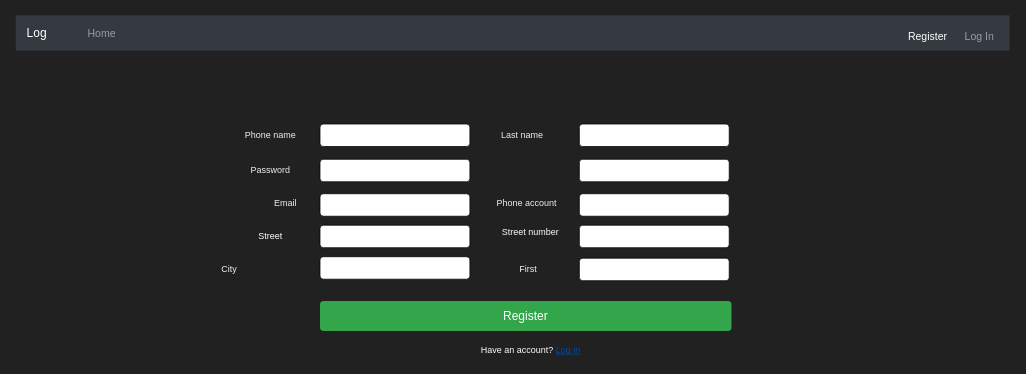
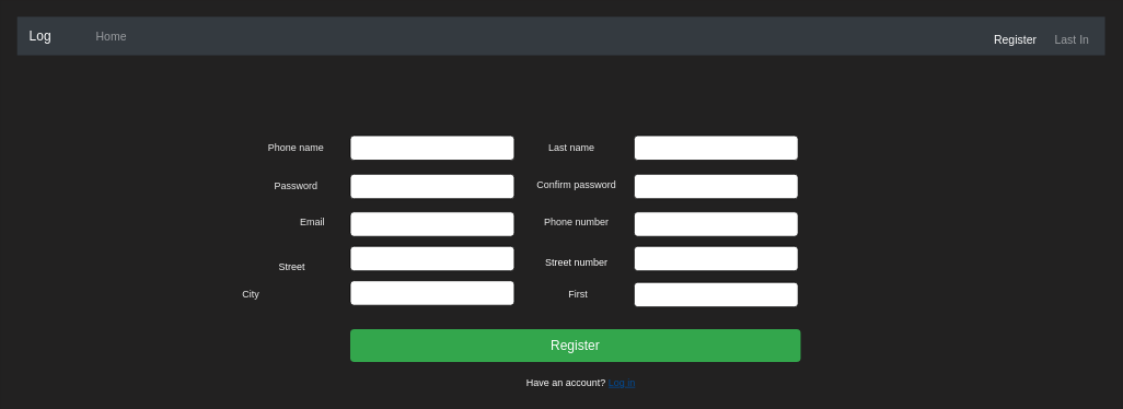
- <mxCell id="23" value="Log In" style="fillColor=none;strokeColor=none;fontSize=14;align=center;spacingRight=0;fontColor=#9A9DA0;" vertex="1" parent="21"><mxGeometry x="1246" y="7" width="80" height="40" as="geometry" /></mxCell>
+ <mxCell id="23" value="Last In" style="fillColor=none;strokeColor=none;fontSize=14;align=center;spacingRight=0;fontColor=#9A9DA0;" vertex="1" parent="21"><mxGeometry x="1246" y="7" width="80" height="40" as="geometry" /></mxCell>
+ <mxCell id="6" value="&lt;div&gt;&lt;font color=&quot;#F0F0F0&quot;&gt;Confirm password&lt;/font&gt;&lt;/div&gt;&lt;div&gt;&lt;font color=&quot;#F0F0F0&quot;&gt;&lt;br&gt;&lt;/font&gt;&lt;/div&gt;" style="text;html=1;strokeColor=none;fillColor=none;align=center;verticalAlign=middle;whiteSpace=wrap;rounded=0;" parent="1" vertex="1"><mxGeometry x="647" y="222" width="110" height="20" as="geometry" /></mxCell>
- <mxCell id="18" value="&lt;font color=&quot;#F0F0F0&quot;&gt;Phone account&lt;/font&gt;" style="text;html=1;strokeColor=none;fillColor=none;align=center;verticalAlign=middle;whiteSpace=wrap;rounded=0;" parent="1" vertex="1"><mxGeometry x="647" y="261" width="110" height="20" as="geometry" /></mxCell>
+ <mxCell id="18" value="&lt;font color=&quot;#F0F0F0&quot;&gt;Phone number&lt;/font&gt;" style="text;html=1;strokeColor=none;fillColor=none;align=center;verticalAlign=middle;whiteSpace=wrap;rounded=0;" parent="1" vertex="1"><mxGeometry x="647" y="261" width="110" height="20" as="geometry" /></mxCell>
- <mxCell id="26" value="&lt;div&gt;&lt;font color=&quot;#FFFFFF&quot;&gt;Street number&lt;/font&gt;&lt;/div&gt;" style="text;html=1;strokeColor=none;fillColor=none;align=center;verticalAlign=middle;whiteSpace=wrap;rounded=0;" vertex="1" parent="1"><mxGeometry x="652" y="300" width="110" height="20" as="geometry" /></mxCell>
+ <mxCell id="26" value="&lt;div&gt;&lt;font color=&quot;#FFFFFF&quot;&gt;Street number&lt;/font&gt;&lt;/div&gt;" style="text;html=1;strokeColor=none;fillColor=none;align=center;verticalAlign=middle;whiteSpace=wrap;rounded=0;" vertex="1" parent="1"><mxGeometry x="647" y="310" width="110" height="20" as="geometry" /></mxCell>
- <mxCell id="12" value="&lt;font color=&quot;#FFFFFF&quot;&gt;Street&lt;/font&gt;" style="text;html=1;strokeColor=none;fillColor=none;align=center;verticalAlign=middle;whiteSpace=wrap;rounded=0;" parent="1" vertex="1"><mxGeometry x="305" y="305" width="110" height="20" as="geometry" /></mxCell>
+ <mxCell id="12" value="&lt;font color=&quot;#FFFFFF&quot;&gt;Street&lt;/font&gt;" style="text;html=1;strokeColor=none;fillColor=none;align=center;verticalAlign=middle;whiteSpace=wrap;rounded=0;" parent="1" vertex="1"><mxGeometry x="300" y="315" width="110" height="20" as="geometry" /></mxCell>
